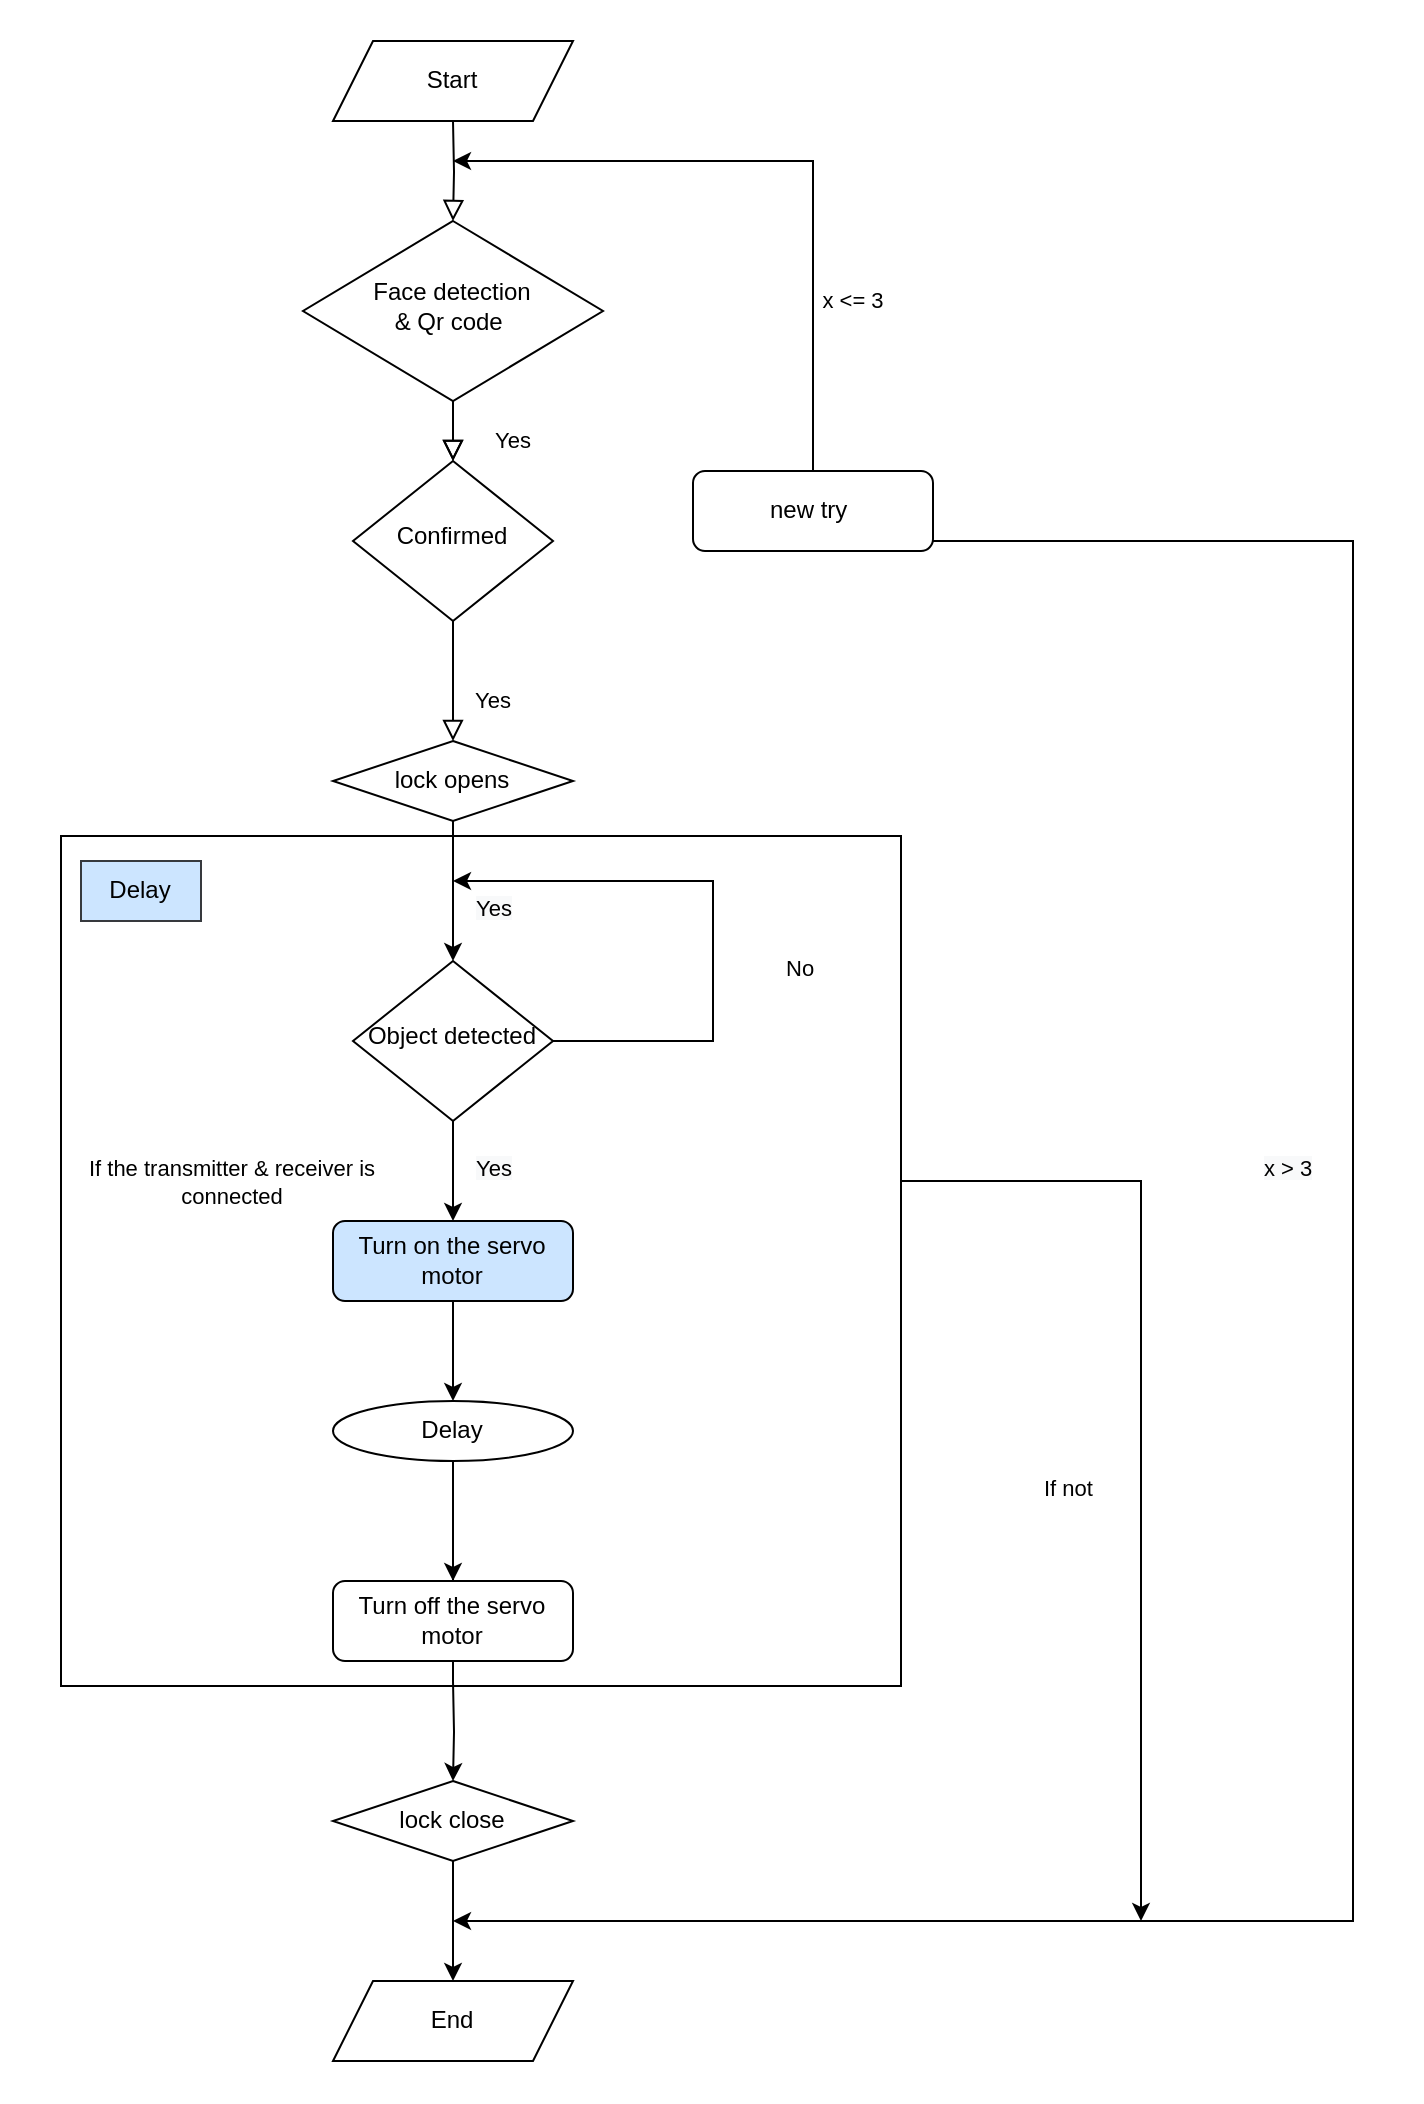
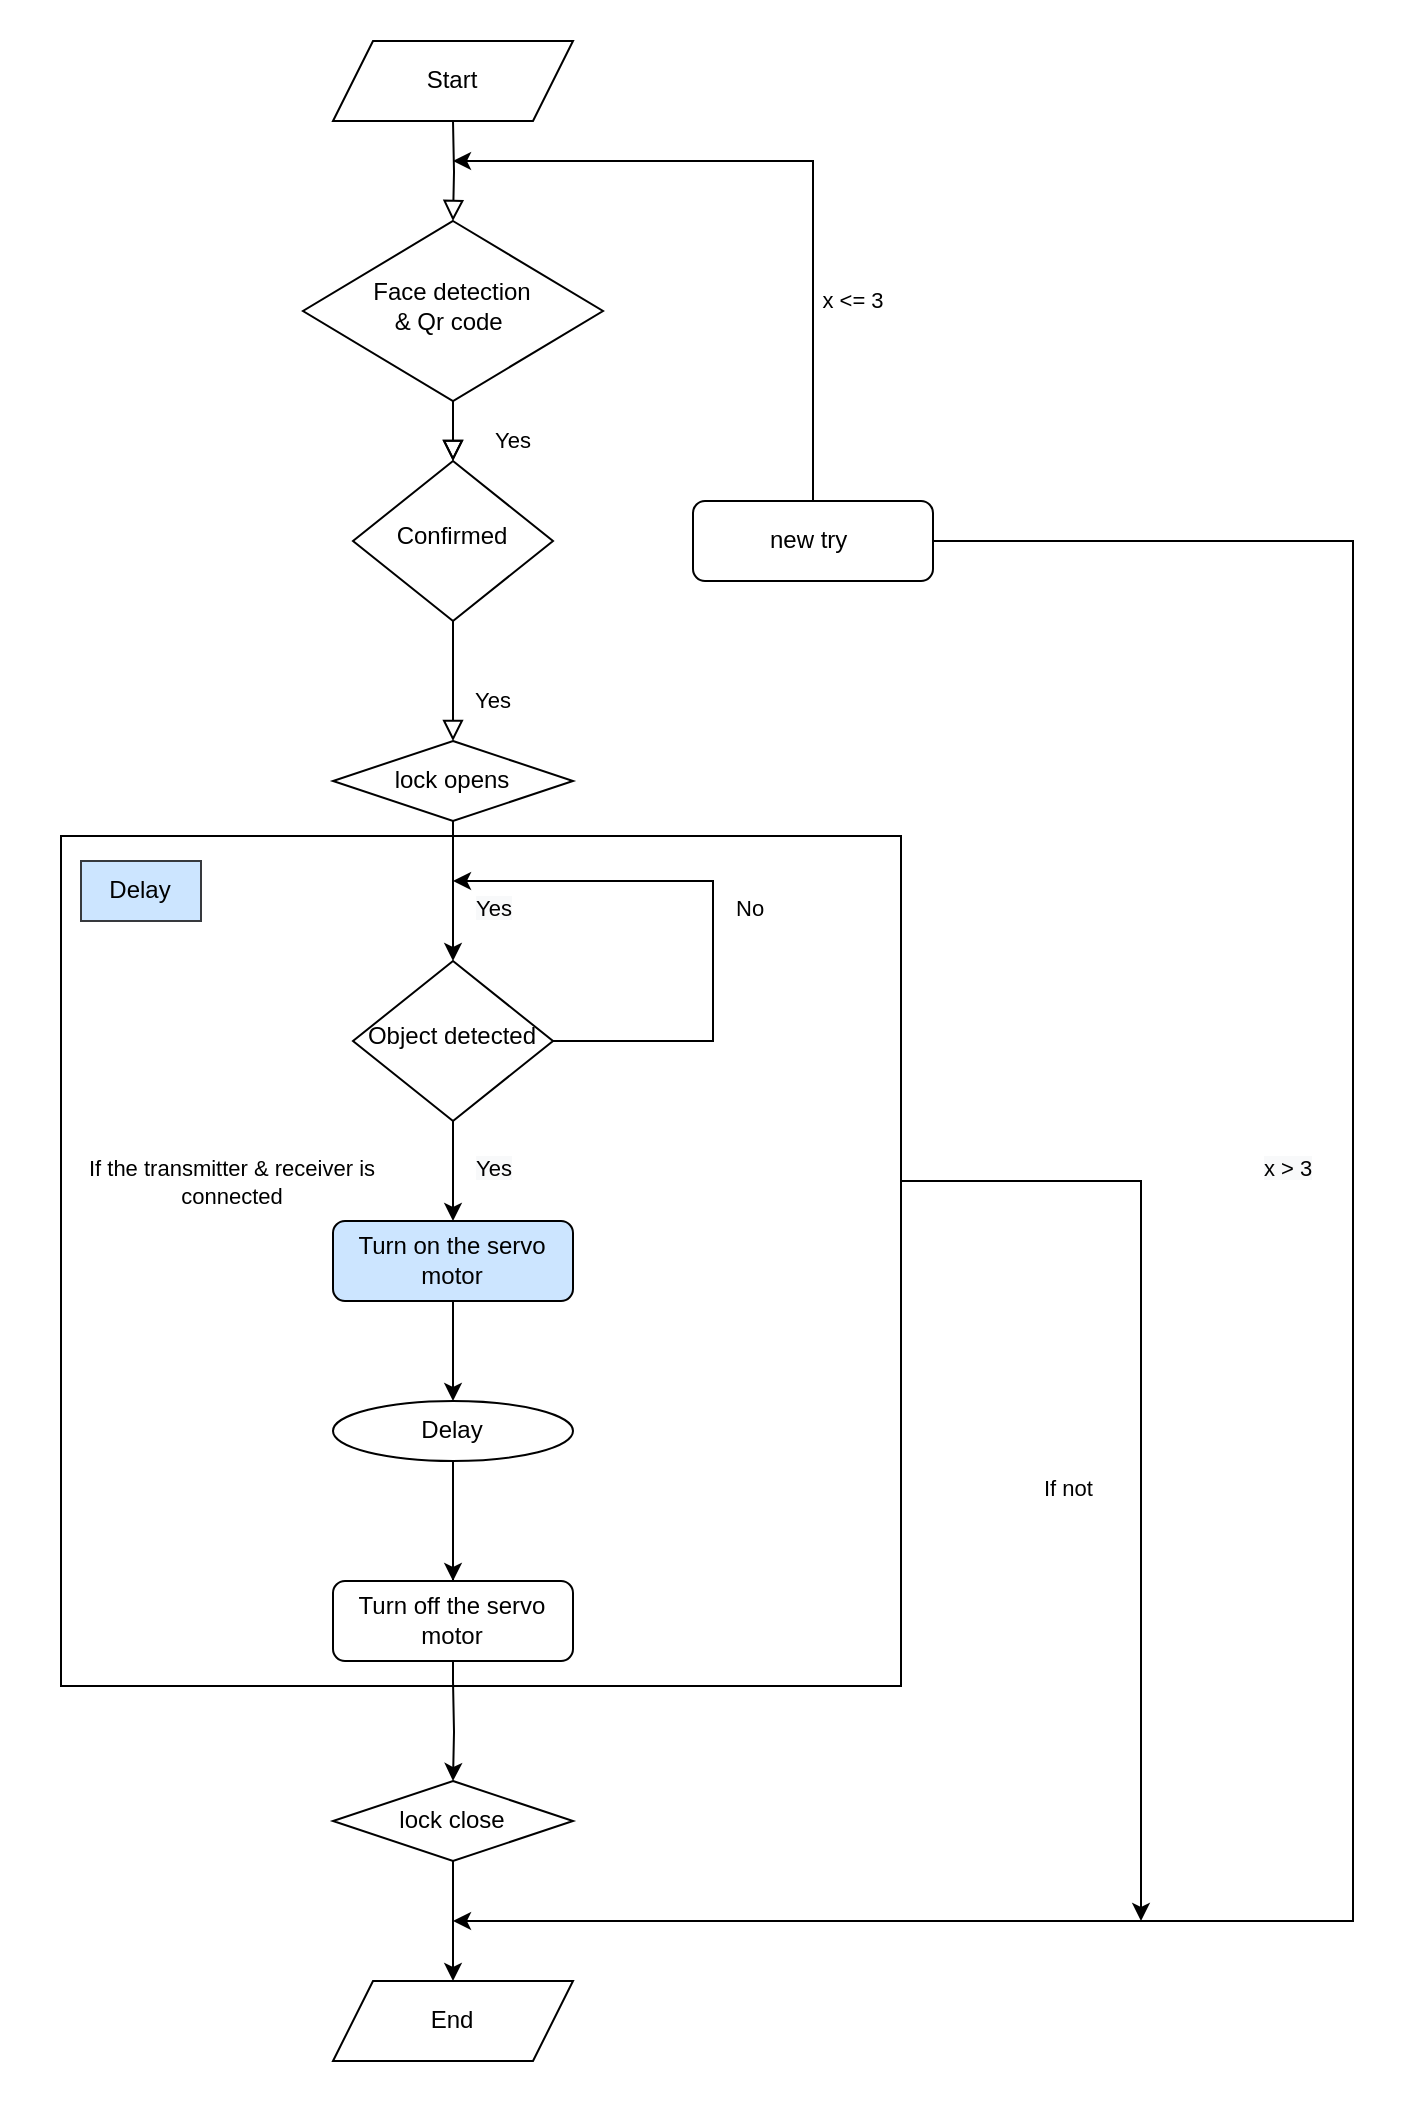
- <mxCell id="11" value="new try&amp;nbsp;" style="rounded=1;whiteSpace=wrap;html=1;fontSize=12;glass=0;strokeWidth=1;shadow=0;" parent="1" vertex="1"><mxGeometry x="346" y="235" width="120" height="40" as="geometry" /></mxCell>
+ <mxCell id="11" value="new try&amp;nbsp;" style="rounded=1;whiteSpace=wrap;html=1;fontSize=12;glass=0;strokeWidth=1;shadow=0;" parent="1" vertex="1"><mxGeometry x="346" y="250" width="120" height="40" as="geometry" /></mxCell>
- <mxCell id="20" value="&lt;div style=&quot;text-align: center&quot;&gt;&lt;span style=&quot;font-size: 11px&quot;&gt;&lt;font face=&quot;helvetica&quot;&gt;No&lt;/font&gt;&lt;/span&gt;&lt;/div&gt;" style="text;whiteSpace=wrap;html=1;" vertex="1" parent="1"><mxGeometry x="391" y="470" width="40" height="30" as="geometry" /></mxCell>
+ <mxCell id="20" value="&lt;div style=&quot;text-align: center&quot;&gt;&lt;span style=&quot;font-size: 11px&quot;&gt;&lt;font face=&quot;helvetica&quot;&gt;No&lt;/font&gt;&lt;/span&gt;&lt;/div&gt;" style="text;whiteSpace=wrap;html=1;" vertex="1" parent="1"><mxGeometry x="366" y="440" width="40" height="30" as="geometry" /></mxCell>
